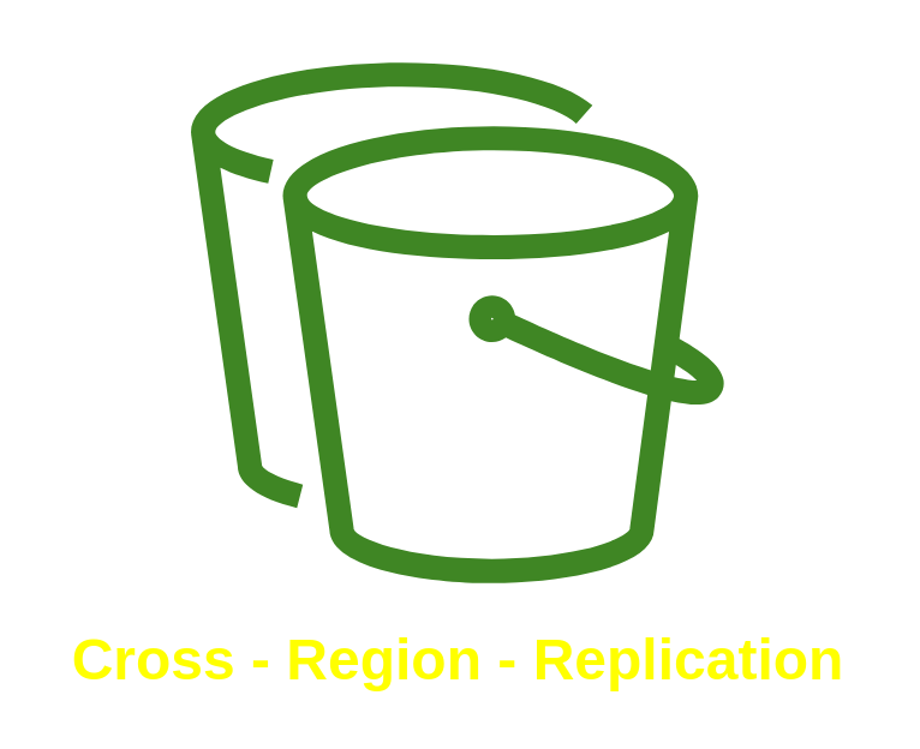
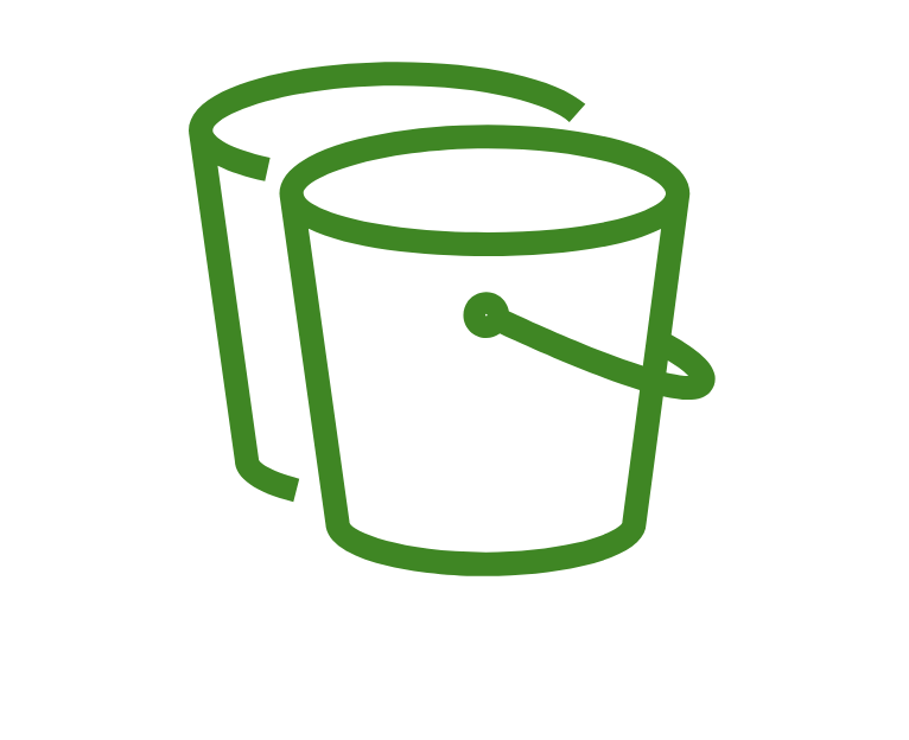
- <mxCell id="3" value="Cross - Region - Replication" style="text;html=1;align=center;verticalAlign=middle;resizable=0;points=[];autosize=1;strokeColor=none;fillColor=none;fontSize=24;fontColor=#FFFF00;fontStyle=1" vertex="1" parent="1"><mxGeometry x="20.07" y="260" width="340" height="30" as="geometry" /></mxCell>
